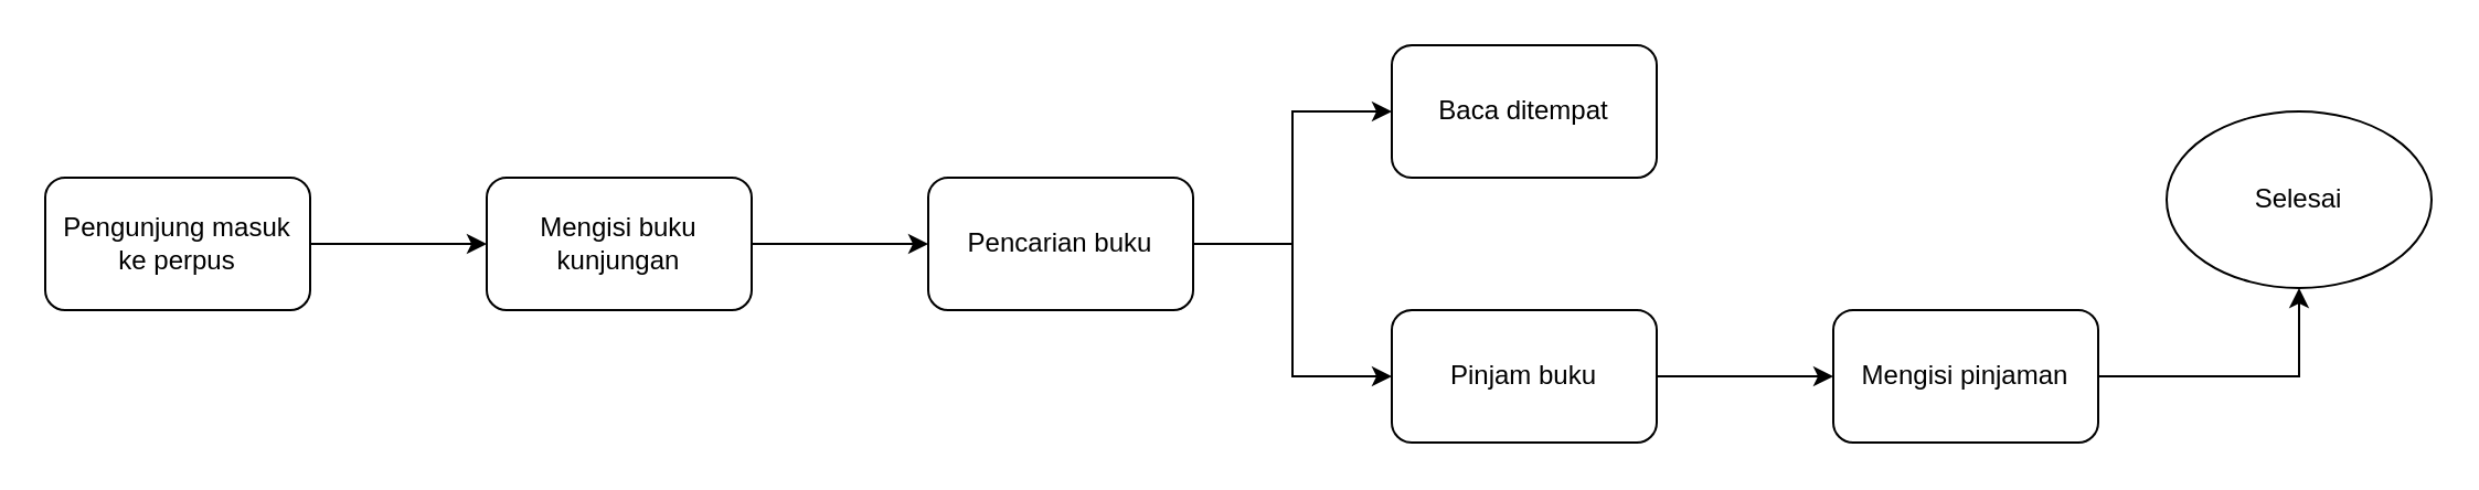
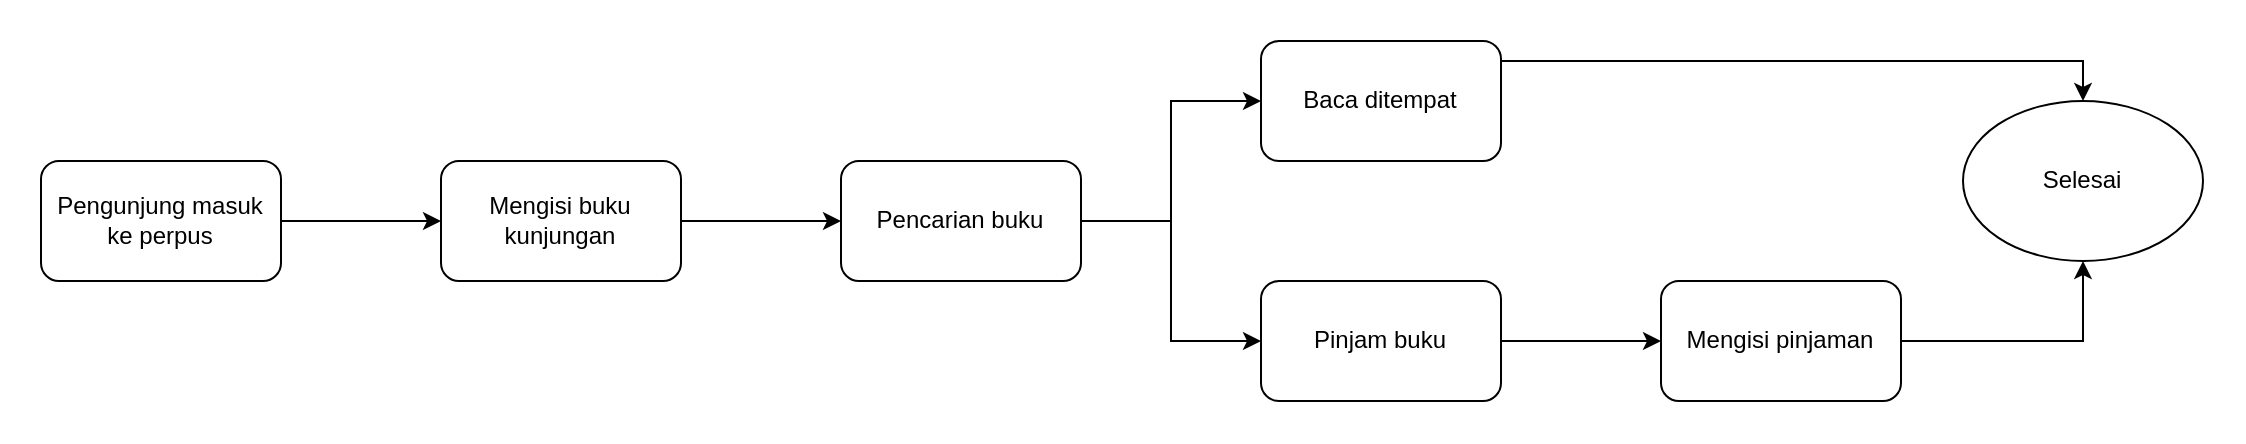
+ <mxCell id="9" value="" style="edgeStyle=orthogonalEdgeStyle;rounded=0;orthogonalLoop=1;jettySize=auto;html=1;" edge="1" parent="1" source="10" target="13"><mxGeometry relative="1" as="geometry"><Array as="points"><mxPoint x="1041" y="30" /></Array></mxGeometry></mxCell>
